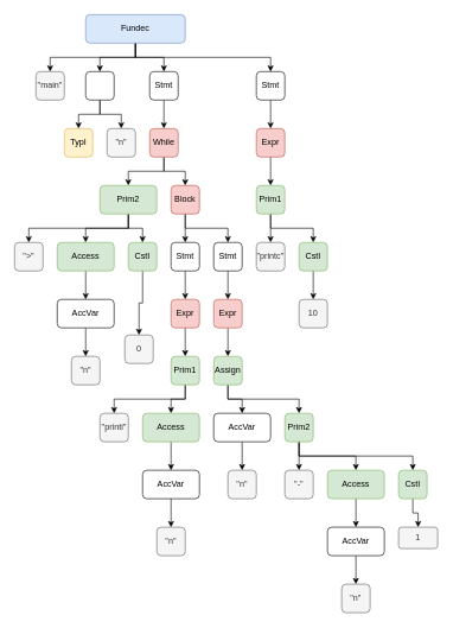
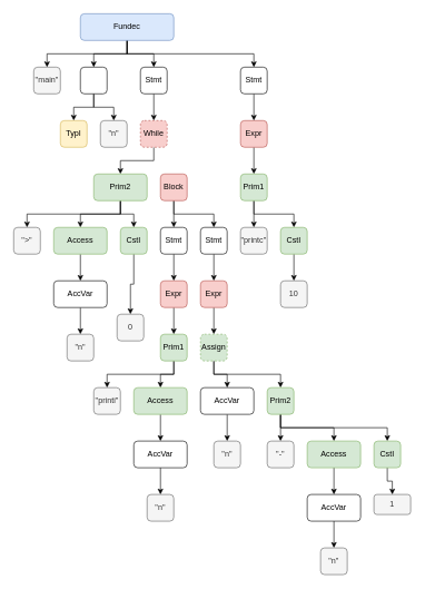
- <mxCell id="11" value="While" style="rounded=1;whiteSpace=wrap;html=1;fillColor=#f8cecc;strokeColor=#b85450;" vertex="1" parent="1"><mxGeometry x="210" y="180" width="40" height="40" as="geometry" /></mxCell>
+ <mxCell id="11" value="While" style="rounded=1;whiteSpace=wrap;html=1;fillColor=#f8cecc;strokeColor=#b85450;dashed=1;" vertex="1" parent="1"><mxGeometry x="210" y="180" width="40" height="40" as="geometry" /></mxCell>
- <mxCell id="10" style="edgeStyle=orthogonalEdgeStyle;rounded=0;orthogonalLoop=1;jettySize=auto;html=1;exitX=0.5;exitY=1;exitDx=0;exitDy=0;entryX=0.5;entryY=0;entryDx=0;entryDy=0;fontFamily=Helvetica;fontSize=12;fontColor=default;" edge="1" parent="1" source="11" target="28"><mxGeometry relative="1" as="geometry" /></mxCell>
- <mxCell id="57" value="Assign" style="rounded=1;whiteSpace=wrap;html=1;fillColor=#d5e8d4;strokeColor=#82b366;" vertex="1" parent="1"><mxGeometry x="300" y="500" width="40" height="40" as="geometry" /></mxCell>
+ <mxCell id="57" value="Assign" style="rounded=1;whiteSpace=wrap;html=1;fillColor=#d5e8d4;strokeColor=#82b366;dashed=1;" vertex="1" parent="1"><mxGeometry x="300" y="500" width="40" height="40" as="geometry" /></mxCell>
